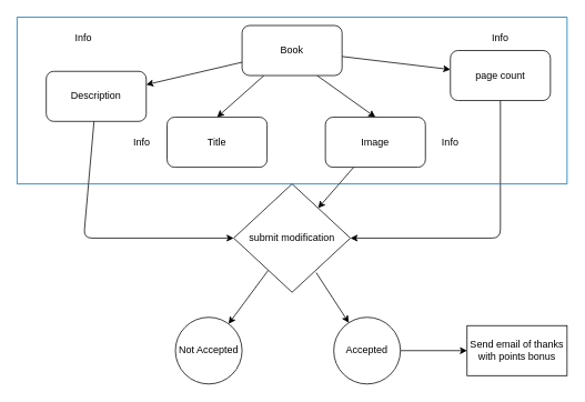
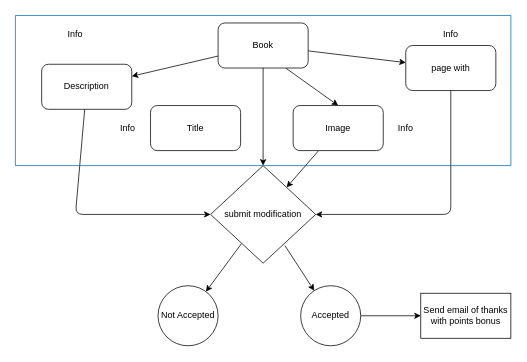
- <mxCell id="13" value="page count" style="rounded=1;whiteSpace=wrap;html=1;" vertex="1" parent="1"><mxGeometry x="540" y="60" width="120" height="60" as="geometry" /></mxCell>
+ <mxCell id="13" value="page with" style="rounded=1;whiteSpace=wrap;html=1;" vertex="1" parent="1"><mxGeometry x="540" y="60" width="120" height="60" as="geometry" /></mxCell>
- <mxCell id="3" style="edgeStyle=none;html=1;entryX=0.5;entryY=0;entryDx=0;entryDy=0;" edge="1" parent="1" source="6" target="9"><mxGeometry relative="1" as="geometry" /></mxCell>
+ <mxCell id="3" style="edgeStyle=none;html=1;" edge="1" parent="1" source="6" target="15"><mxGeometry relative="1" as="geometry" /></mxCell>
